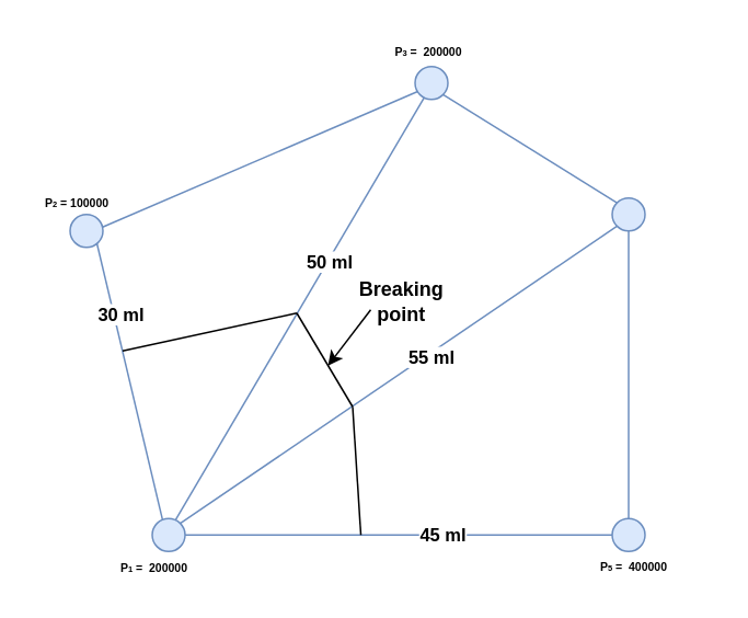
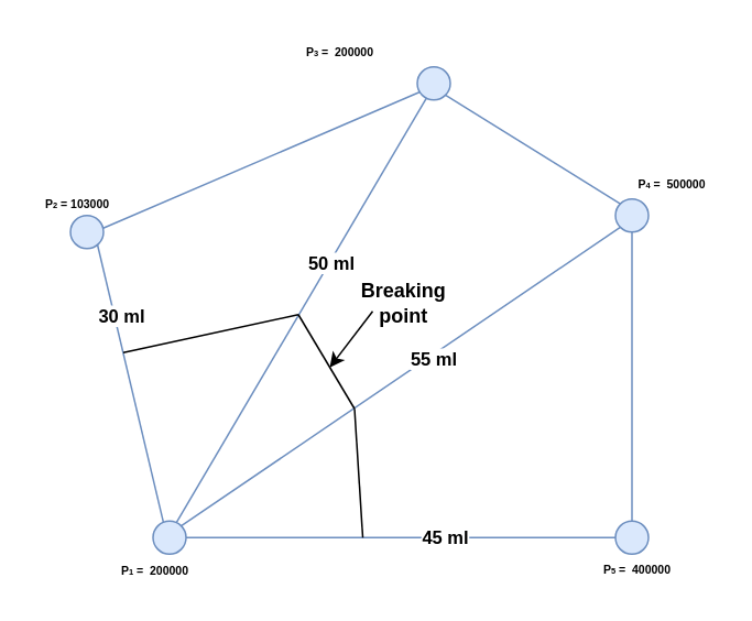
- <mxCell id="24" value="&lt;font style=&quot;&quot;&gt;&lt;span style=&quot;font-size: 7px;&quot;&gt;P&lt;/span&gt;&lt;span style=&quot;font-size: 5px;&quot;&gt;3&lt;/span&gt;&lt;span style=&quot;font-size: 7px;&quot;&gt;&amp;nbsp;=&amp;nbsp; 200000&lt;/span&gt;&lt;/font&gt;" style="text;html=1;strokeColor=none;fillColor=none;align=center;verticalAlign=middle;whiteSpace=wrap;rounded=0;fontStyle=1" vertex="1" parent="1"><mxGeometry x="234" y="20" width="53" height="20" as="geometry" /></mxCell>
+ <mxCell id="24" value="&lt;font style=&quot;&quot;&gt;&lt;span style=&quot;font-size: 7px;&quot;&gt;P&lt;/span&gt;&lt;span style=&quot;font-size: 5px;&quot;&gt;3&lt;/span&gt;&lt;span style=&quot;font-size: 7px;&quot;&gt;&amp;nbsp;=&amp;nbsp; 200000&lt;/span&gt;&lt;/font&gt;" style="text;html=1;strokeColor=none;fillColor=none;align=center;verticalAlign=middle;whiteSpace=wrap;rounded=0;fontStyle=1" vertex="1" parent="1"><mxGeometry x="179" y="20" width="53" height="20" as="geometry" /></mxCell>
+ <mxCell id="25" value="&lt;font style=&quot;&quot;&gt;&lt;span style=&quot;font-size: 7px;&quot;&gt;P&lt;/span&gt;&lt;font style=&quot;font-size: 5px;&quot;&gt;4&lt;/font&gt;&lt;span style=&quot;font-size: 7px;&quot;&gt; =&amp;nbsp; 500000&lt;/span&gt;&lt;/font&gt;" style="text;html=1;strokeColor=none;fillColor=none;align=center;verticalAlign=middle;whiteSpace=wrap;rounded=0;fontStyle=1" vertex="1" parent="1"><mxGeometry x="380" y="100" width="53" height="20" as="geometry" /></mxCell>
- <mxCell id="23" value="&lt;font style=&quot;&quot;&gt;&lt;span style=&quot;font-size: 7px;&quot;&gt;P&lt;/span&gt;&lt;font style=&quot;font-size: 5px;&quot;&gt;2&lt;/font&gt;&lt;span style=&quot;font-size: 7px;&quot;&gt; = 100000&lt;/span&gt;&lt;/font&gt;" style="text;html=1;strokeColor=none;fillColor=none;align=center;verticalAlign=middle;whiteSpace=wrap;rounded=0;fontStyle=1" vertex="1" parent="1"><mxGeometry x="20" y="112" width="53" height="20" as="geometry" /></mxCell>
+ <mxCell id="23" value="&lt;font style=&quot;&quot;&gt;&lt;span style=&quot;font-size: 7px;&quot;&gt;P&lt;/span&gt;&lt;font style=&quot;font-size: 5px;&quot;&gt;2&lt;/font&gt;&lt;span style=&quot;font-size: 7px;&quot;&gt; = 103000&lt;/span&gt;&lt;/font&gt;" style="text;html=1;strokeColor=none;fillColor=none;align=center;verticalAlign=middle;whiteSpace=wrap;rounded=0;fontStyle=1" vertex="1" parent="1"><mxGeometry x="20" y="112" width="53" height="20" as="geometry" /></mxCell>
